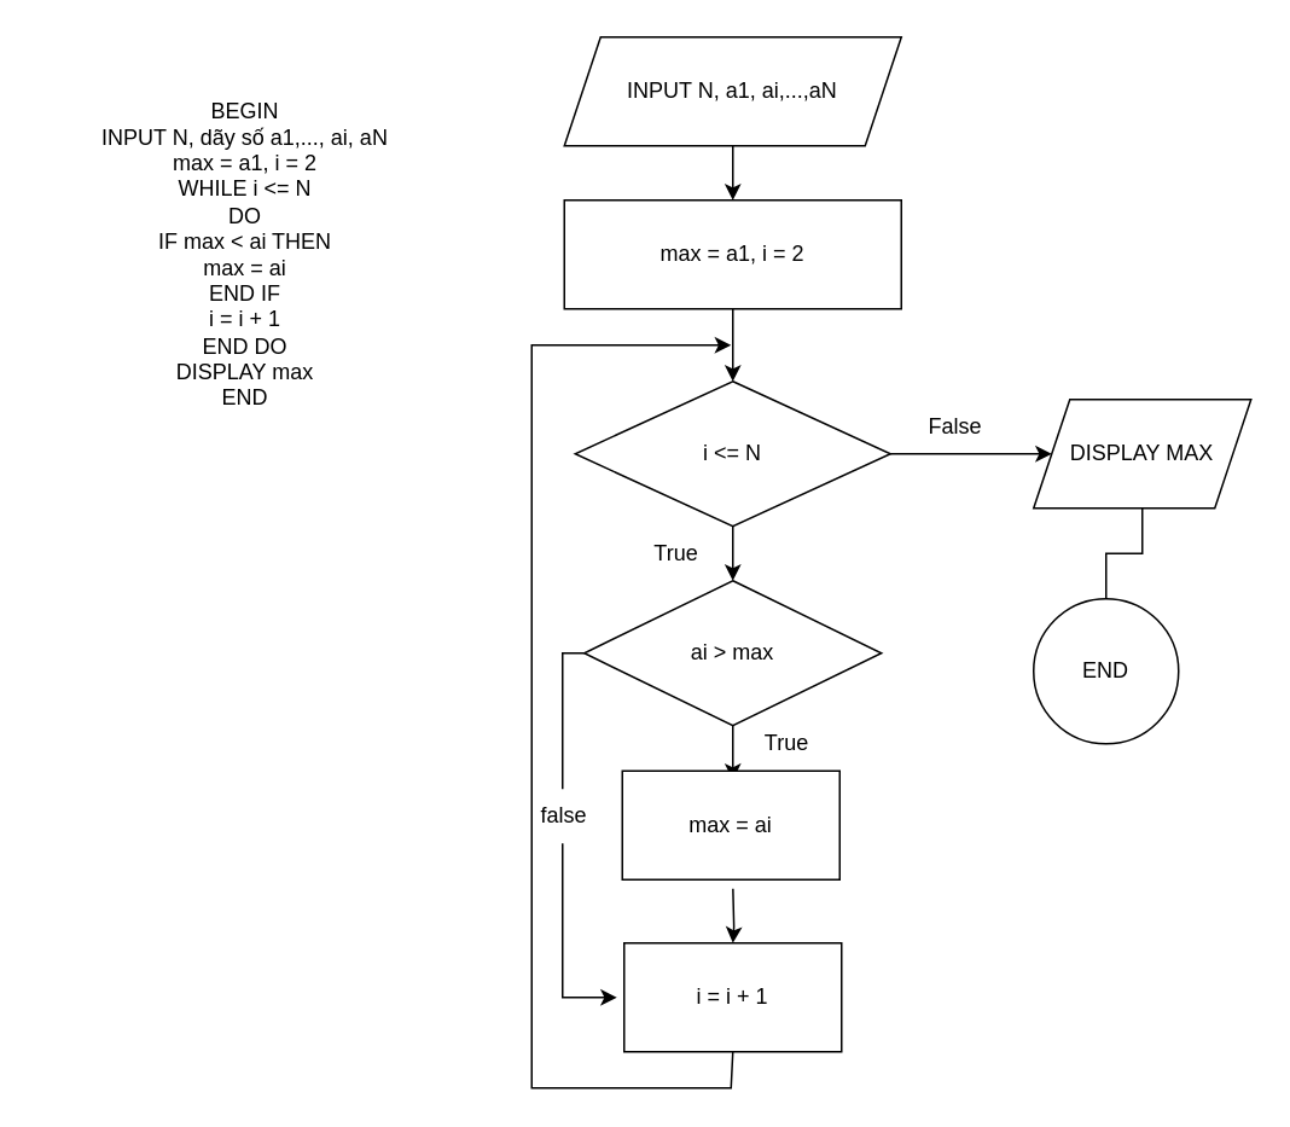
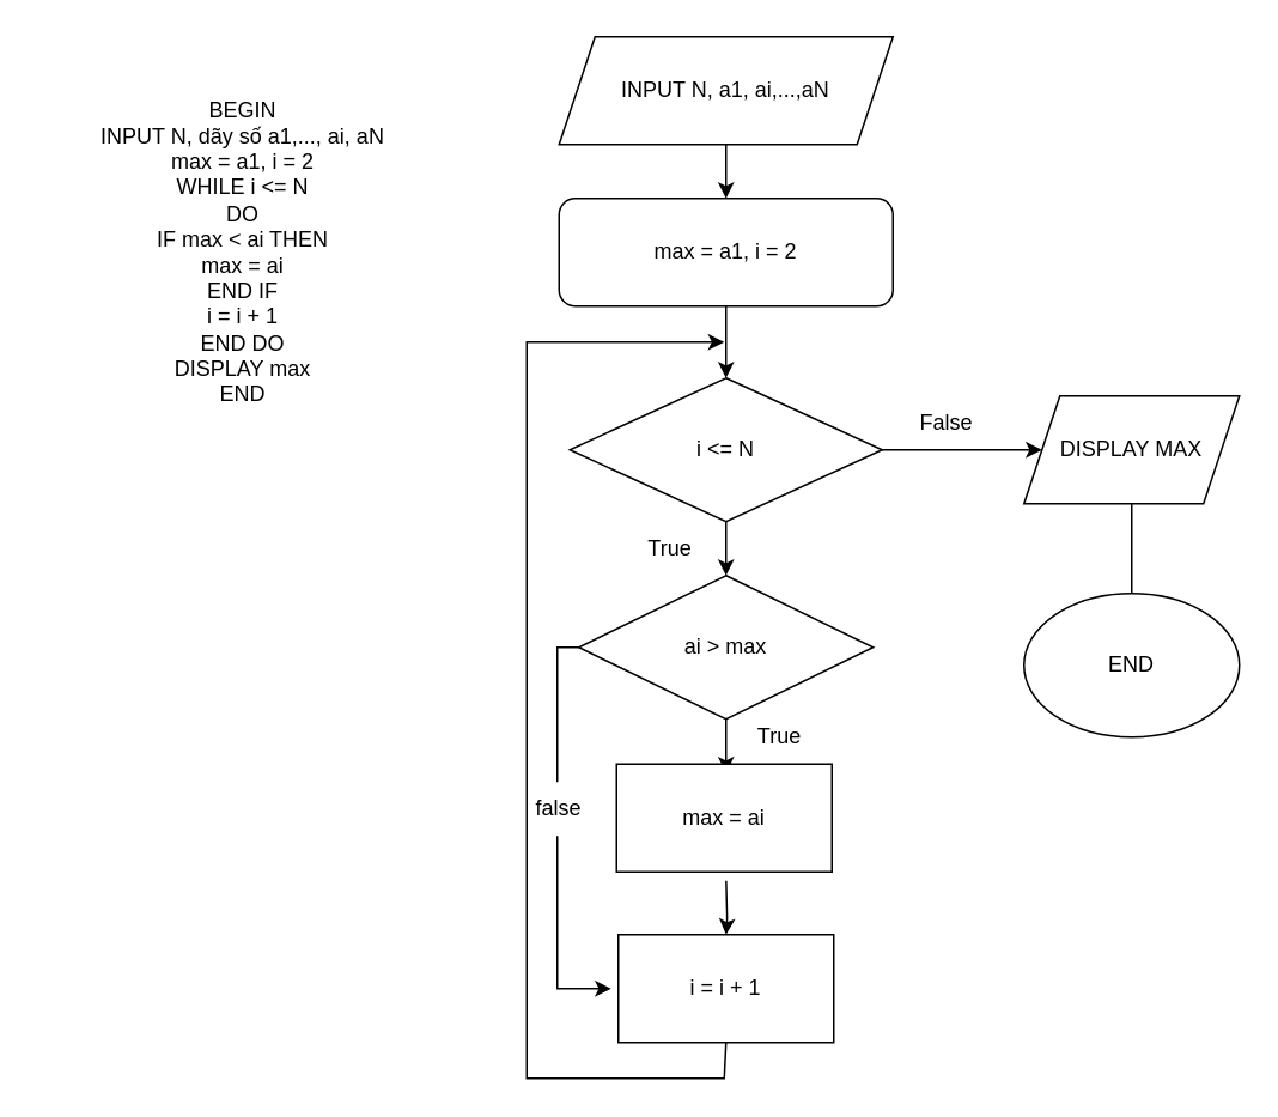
- <mxCell id="6" value="max = a1, i = 2" style="rounded=0;whiteSpace=wrap;html=1;" parent="1" vertex="1"><mxGeometry x="311" y="110" width="186" height="60" as="geometry" /></mxCell>
+ <mxCell id="6" value="max = a1, i = 2" style="whiteSpace=wrap;html=1;rounded=1;" parent="1" vertex="1"><mxGeometry x="311" y="110" width="186" height="60" as="geometry" /></mxCell>
- <mxCell id="15" value="END" style="ellipse;whiteSpace=wrap;html=1;" parent="1" vertex="1"><mxGeometry x="570" y="330" width="80" height="80" as="geometry" /></mxCell>
+ <mxCell id="15" value="END" style="ellipse;whiteSpace=wrap;html=1;" parent="1" vertex="1"><mxGeometry x="570" y="330" width="120" height="80" as="geometry" /></mxCell>
